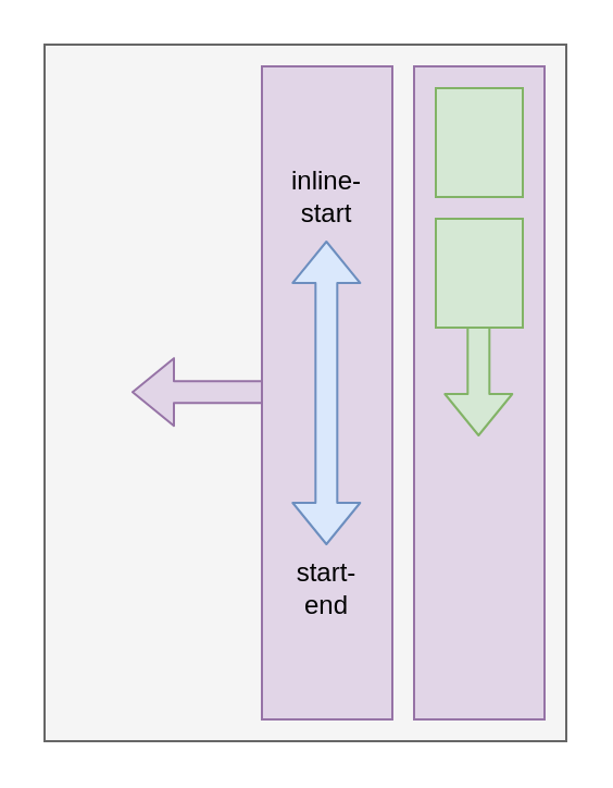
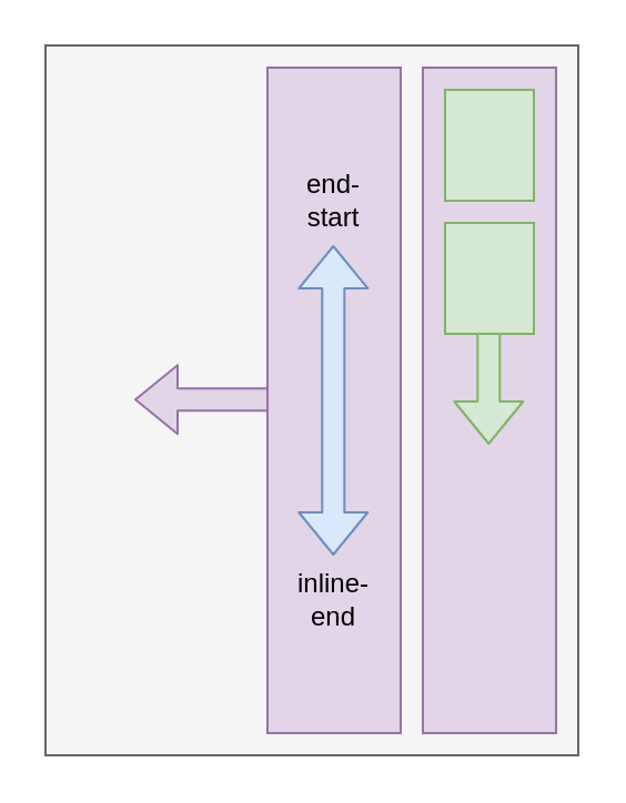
- <mxCell id="9" value="inline-start" style="text;html=1;strokeColor=none;fillColor=none;align=center;verticalAlign=middle;whiteSpace=wrap;rounded=0;" vertex="1" parent="1"><mxGeometry x="130" y="80" width="40" height="20" as="geometry" /></mxCell>
+ <mxCell id="9" value="end-start" style="text;html=1;strokeColor=none;fillColor=none;align=center;verticalAlign=middle;whiteSpace=wrap;rounded=0;" vertex="1" parent="1"><mxGeometry x="130" y="80" width="40" height="20" as="geometry" /></mxCell>
- <mxCell id="10" value="start-end" style="text;html=1;strokeColor=none;fillColor=none;align=center;verticalAlign=middle;whiteSpace=wrap;rounded=0;" vertex="1" parent="1"><mxGeometry x="130" y="260" width="40" height="20" as="geometry" /></mxCell>
+ <mxCell id="10" value="inline-end" style="text;html=1;strokeColor=none;fillColor=none;align=center;verticalAlign=middle;whiteSpace=wrap;rounded=0;" vertex="1" parent="1"><mxGeometry x="130" y="260" width="40" height="20" as="geometry" /></mxCell>
